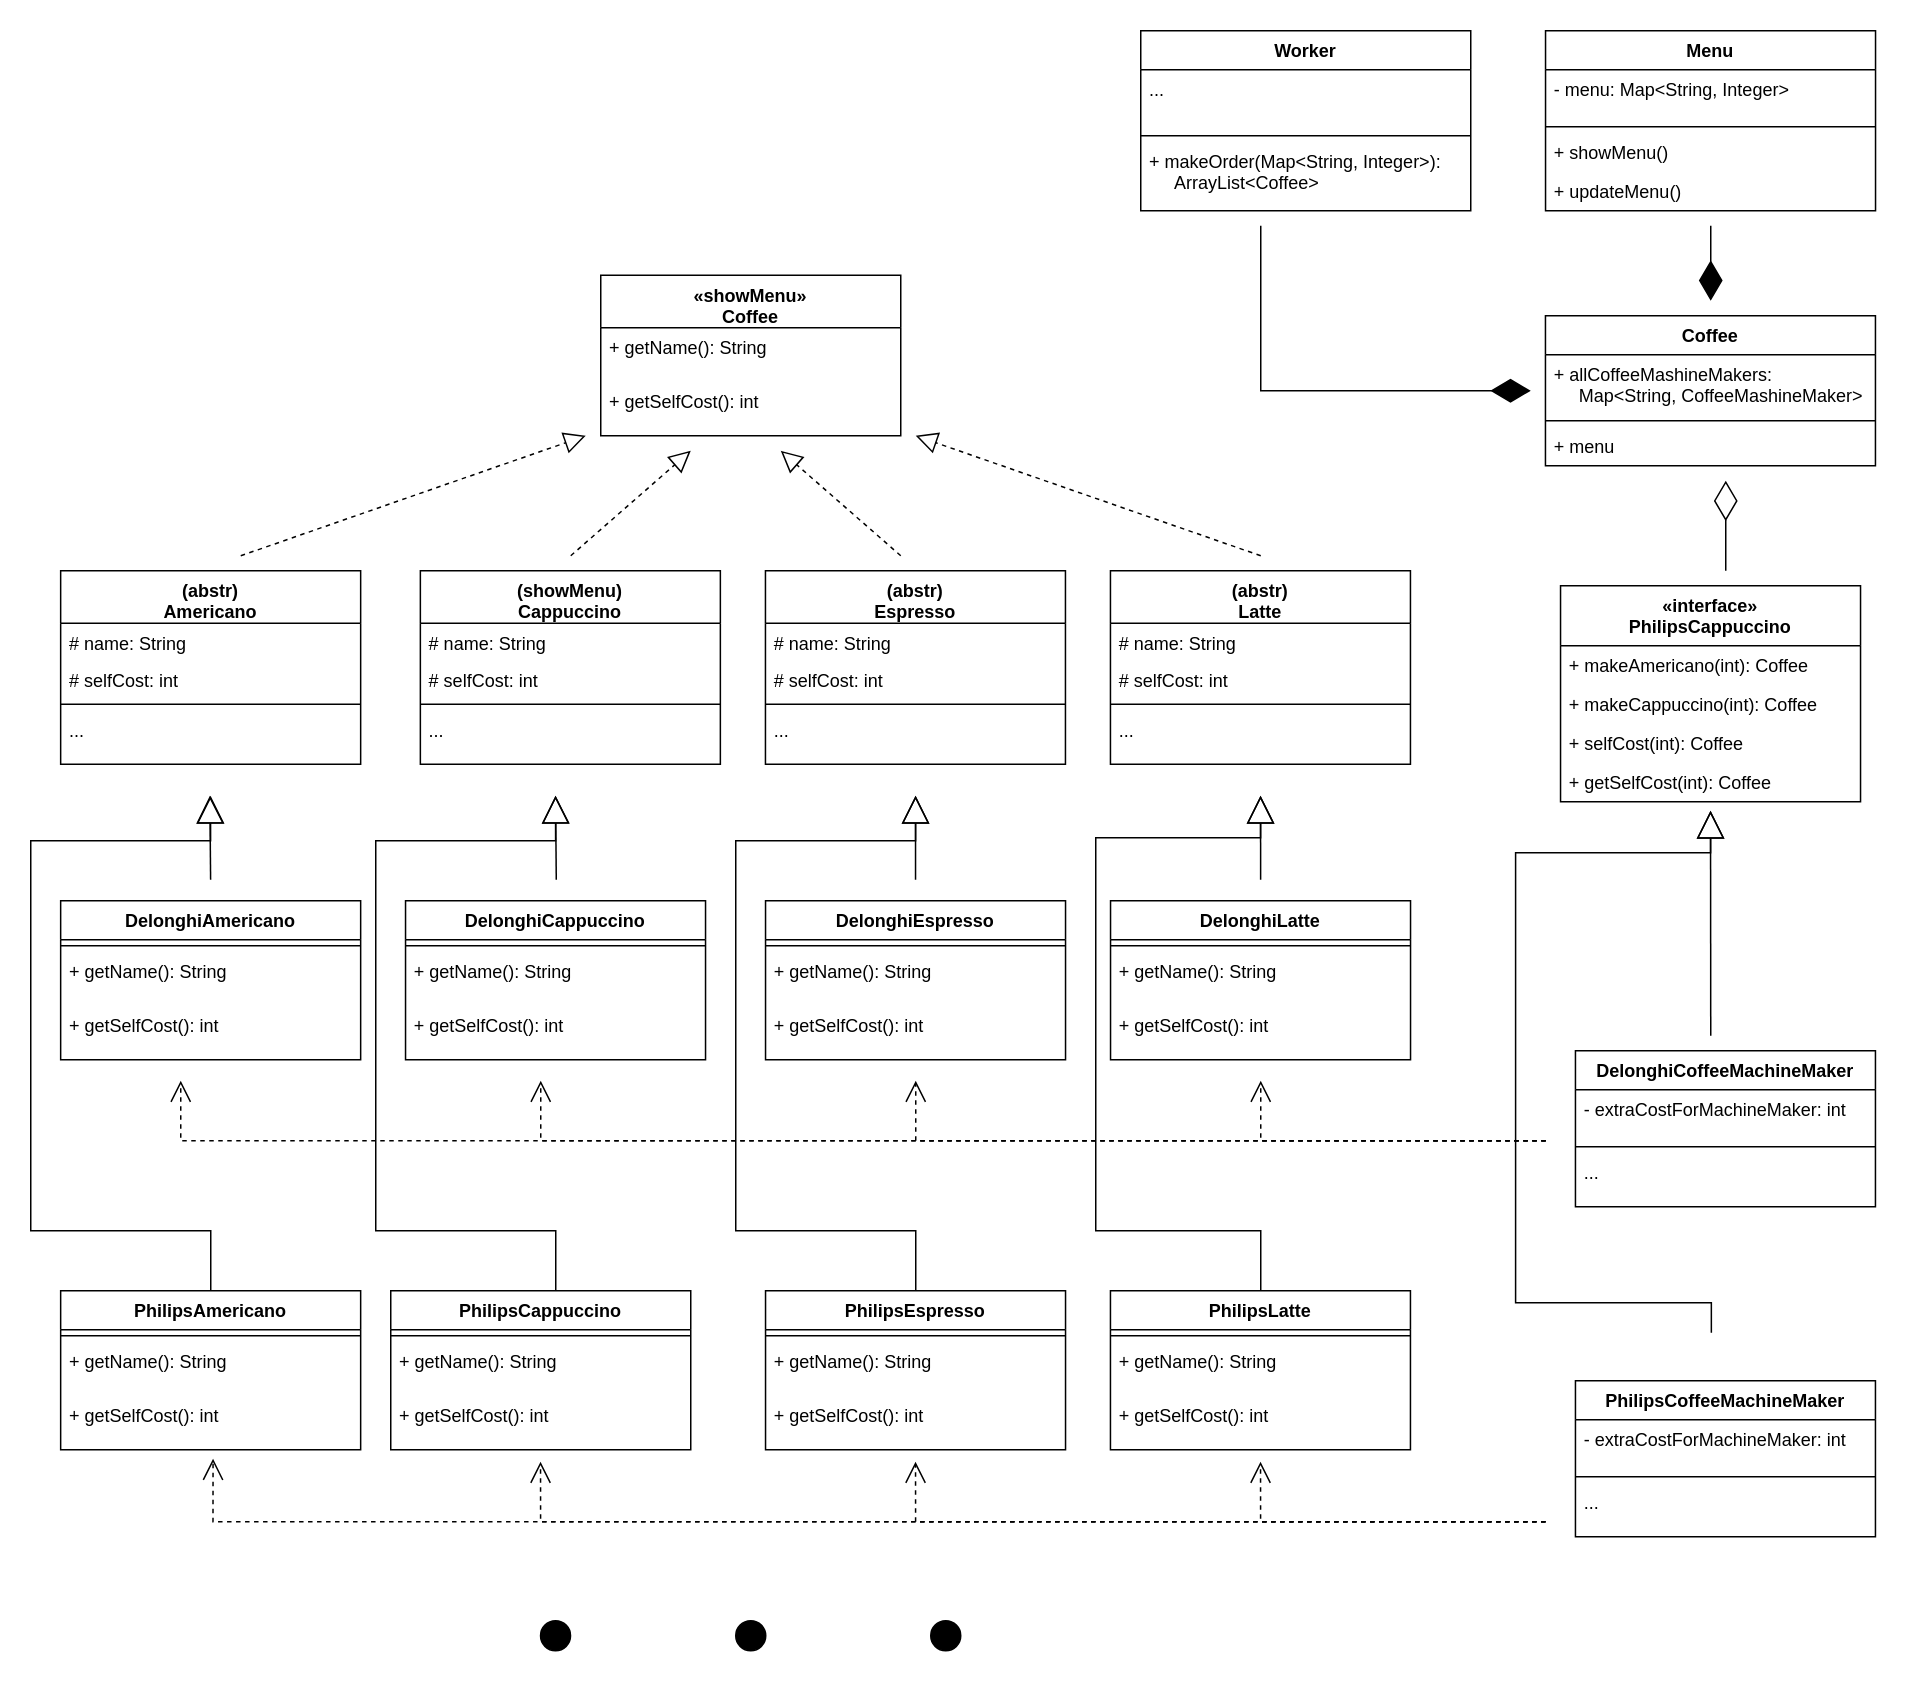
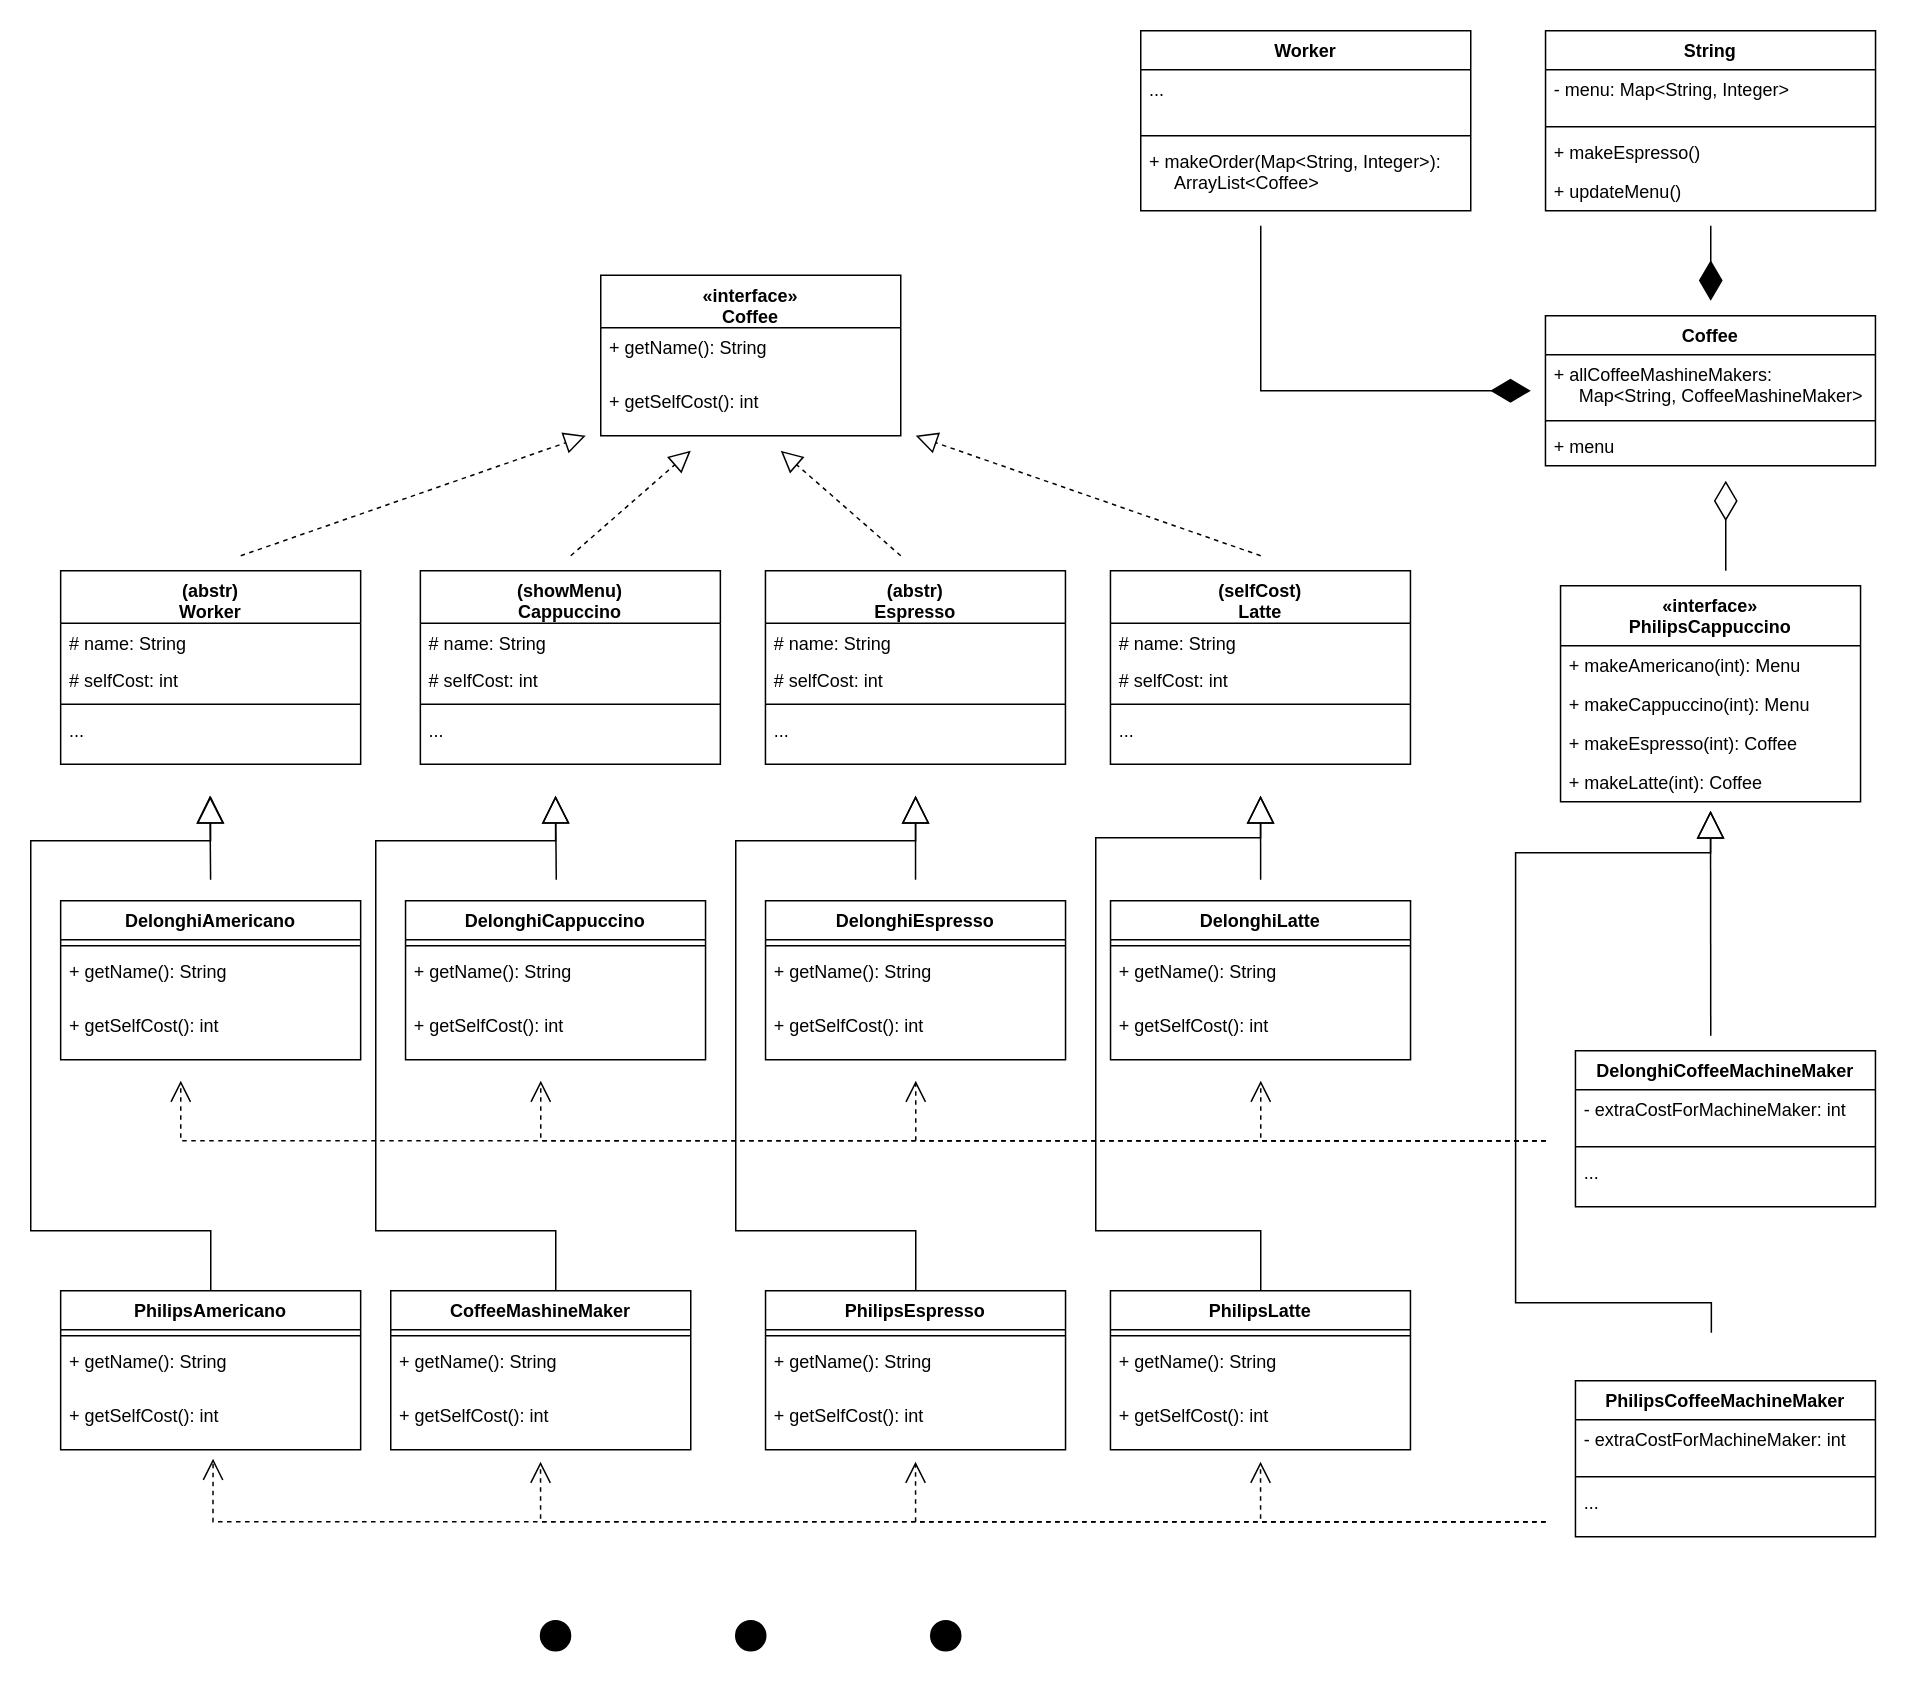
- <mxCell id="74" value="Menu" style="swimlane;fontStyle=1;align=center;verticalAlign=top;childLayout=stackLayout;horizontal=1;startSize=26;horizontalStack=0;resizeParent=1;resizeParentMax=0;resizeLast=0;collapsible=1;marginBottom=0;" vertex="1" parent="1"><mxGeometry x="1029.86" y="20" width="220" height="120" as="geometry" /></mxCell>
+ <mxCell id="74" value="String" style="swimlane;fontStyle=1;align=center;verticalAlign=top;childLayout=stackLayout;horizontal=1;startSize=26;horizontalStack=0;resizeParent=1;resizeParentMax=0;resizeLast=0;collapsible=1;marginBottom=0;" vertex="1" parent="1"><mxGeometry x="1029.86" y="20" width="220" height="120" as="geometry" /></mxCell>
- <mxCell id="77" value="+ showMenu()" style="text;strokeColor=none;fillColor=none;align=left;verticalAlign=top;spacingLeft=4;spacingRight=4;overflow=hidden;rotatable=0;points=[[0,0.5],[1,0.5]];portConstraint=eastwest;" vertex="1" parent="74"><mxGeometry y="68" width="220" height="26" as="geometry" /></mxCell>
+ <mxCell id="77" value="+ makeEspresso()" style="text;strokeColor=none;fillColor=none;align=left;verticalAlign=top;spacingLeft=4;spacingRight=4;overflow=hidden;rotatable=0;points=[[0,0.5],[1,0.5]];portConstraint=eastwest;" vertex="1" parent="74"><mxGeometry y="68" width="220" height="26" as="geometry" /></mxCell>
- <mxCell id="61" value="«showMenu»&#10;Coffee" style="swimlane;fontStyle=1;align=center;verticalAlign=top;childLayout=stackLayout;horizontal=1;startSize=35;horizontalStack=0;resizeParent=1;resizeParentMax=0;resizeLast=0;collapsible=1;marginBottom=0;" parent="1" vertex="1"><mxGeometry x="400" y="183" width="200" height="107" as="geometry" /></mxCell>
+ <mxCell id="61" value="«interface»&#10;Coffee" style="swimlane;fontStyle=1;align=center;verticalAlign=top;childLayout=stackLayout;horizontal=1;startSize=35;horizontalStack=0;resizeParent=1;resizeParentMax=0;resizeLast=0;collapsible=1;marginBottom=0;" parent="1" vertex="1"><mxGeometry x="400" y="183" width="200" height="107" as="geometry" /></mxCell>
- <mxCell id="56" value="(abstr)&#10;Americano" style="swimlane;fontStyle=1;align=center;verticalAlign=top;childLayout=stackLayout;horizontal=1;startSize=35;horizontalStack=0;resizeParent=1;resizeParentMax=0;resizeLast=0;collapsible=1;marginBottom=0;" parent="1" vertex="1"><mxGeometry x="39.94" y="380" width="200" height="129" as="geometry" /></mxCell>
+ <mxCell id="56" value="(abstr)&#10;Worker" style="swimlane;fontStyle=1;align=center;verticalAlign=top;childLayout=stackLayout;horizontal=1;startSize=35;horizontalStack=0;resizeParent=1;resizeParentMax=0;resizeLast=0;collapsible=1;marginBottom=0;" parent="1" vertex="1"><mxGeometry x="39.94" y="380" width="200" height="129" as="geometry" /></mxCell>
- <mxCell id="16" value="(abstr)&#10;Latte" style="swimlane;fontStyle=1;align=center;verticalAlign=top;childLayout=stackLayout;horizontal=1;startSize=35;horizontalStack=0;resizeParent=1;resizeParentMax=0;resizeLast=0;collapsible=1;marginBottom=0;" parent="1" vertex="1"><mxGeometry x="739.8" y="380" width="200" height="129" as="geometry" /></mxCell>
+ <mxCell id="16" value="(selfCost)&#10;Latte" style="swimlane;fontStyle=1;align=center;verticalAlign=top;childLayout=stackLayout;horizontal=1;startSize=35;horizontalStack=0;resizeParent=1;resizeParentMax=0;resizeLast=0;collapsible=1;marginBottom=0;" parent="1" vertex="1"><mxGeometry x="739.8" y="380" width="200" height="129" as="geometry" /></mxCell>
- <mxCell id="7" value="+ makeAmericano(int): Coffee " style="text;strokeColor=none;fillColor=none;align=left;verticalAlign=top;spacingLeft=4;spacingRight=4;overflow=hidden;rotatable=0;points=[[0,0.5],[1,0.5]];portConstraint=eastwest;" parent="6" vertex="1"><mxGeometry y="40" width="200" height="26" as="geometry" /></mxCell>
+ <mxCell id="7" value="+ makeAmericano(int): Menu " style="text;strokeColor=none;fillColor=none;align=left;verticalAlign=top;spacingLeft=4;spacingRight=4;overflow=hidden;rotatable=0;points=[[0,0.5],[1,0.5]];portConstraint=eastwest;" parent="6" vertex="1"><mxGeometry y="40" width="200" height="26" as="geometry" /></mxCell>
- <mxCell id="8" value="+ makeCappuccino(int): Coffee " style="text;strokeColor=none;fillColor=none;align=left;verticalAlign=top;spacingLeft=4;spacingRight=4;overflow=hidden;rotatable=0;points=[[0,0.5],[1,0.5]];portConstraint=eastwest;" parent="6" vertex="1"><mxGeometry y="66" width="200" height="26" as="geometry" /></mxCell>
+ <mxCell id="8" value="+ makeCappuccino(int): Menu " style="text;strokeColor=none;fillColor=none;align=left;verticalAlign=top;spacingLeft=4;spacingRight=4;overflow=hidden;rotatable=0;points=[[0,0.5],[1,0.5]];portConstraint=eastwest;" parent="6" vertex="1"><mxGeometry y="66" width="200" height="26" as="geometry" /></mxCell>
- <mxCell id="9" value="+ selfCost(int): Coffee" style="text;strokeColor=none;fillColor=none;align=left;verticalAlign=top;spacingLeft=4;spacingRight=4;overflow=hidden;rotatable=0;points=[[0,0.5],[1,0.5]];portConstraint=eastwest;" parent="6" vertex="1"><mxGeometry y="92" width="200" height="26" as="geometry" /></mxCell>
+ <mxCell id="9" value="+ makeEspresso(int): Coffee" style="text;strokeColor=none;fillColor=none;align=left;verticalAlign=top;spacingLeft=4;spacingRight=4;overflow=hidden;rotatable=0;points=[[0,0.5],[1,0.5]];portConstraint=eastwest;" parent="6" vertex="1"><mxGeometry y="92" width="200" height="26" as="geometry" /></mxCell>
- <mxCell id="10" value="+ getSelfCost(int): Coffee" style="text;strokeColor=none;fillColor=none;align=left;verticalAlign=top;spacingLeft=4;spacingRight=4;overflow=hidden;rotatable=0;points=[[0,0.5],[1,0.5]];portConstraint=eastwest;" parent="6" vertex="1"><mxGeometry y="118" width="200" height="26" as="geometry" /></mxCell>
+ <mxCell id="10" value="+ makeLatte(int): Coffee" style="text;strokeColor=none;fillColor=none;align=left;verticalAlign=top;spacingLeft=4;spacingRight=4;overflow=hidden;rotatable=0;points=[[0,0.5],[1,0.5]];portConstraint=eastwest;" parent="6" vertex="1"><mxGeometry y="118" width="200" height="26" as="geometry" /></mxCell>
- <mxCell id="90" value="PhilipsCappuccino" style="swimlane;fontStyle=1;align=center;verticalAlign=top;childLayout=stackLayout;horizontal=1;startSize=26;horizontalStack=0;resizeParent=1;resizeParentMax=0;resizeLast=0;collapsible=1;marginBottom=0;" vertex="1" parent="1"><mxGeometry x="260" y="860" width="200" height="106" as="geometry" /></mxCell>
+ <mxCell id="90" value="CoffeeMashineMaker" style="swimlane;fontStyle=1;align=center;verticalAlign=top;childLayout=stackLayout;horizontal=1;startSize=26;horizontalStack=0;resizeParent=1;resizeParentMax=0;resizeLast=0;collapsible=1;marginBottom=0;" vertex="1" parent="1"><mxGeometry x="260" y="860" width="200" height="106" as="geometry" /></mxCell>
